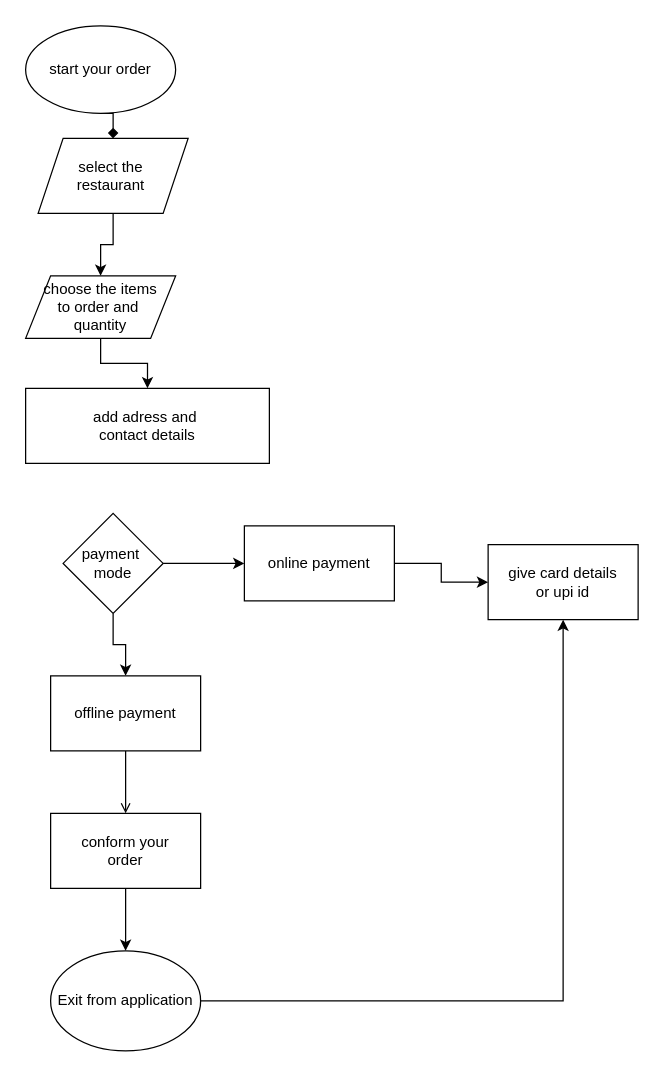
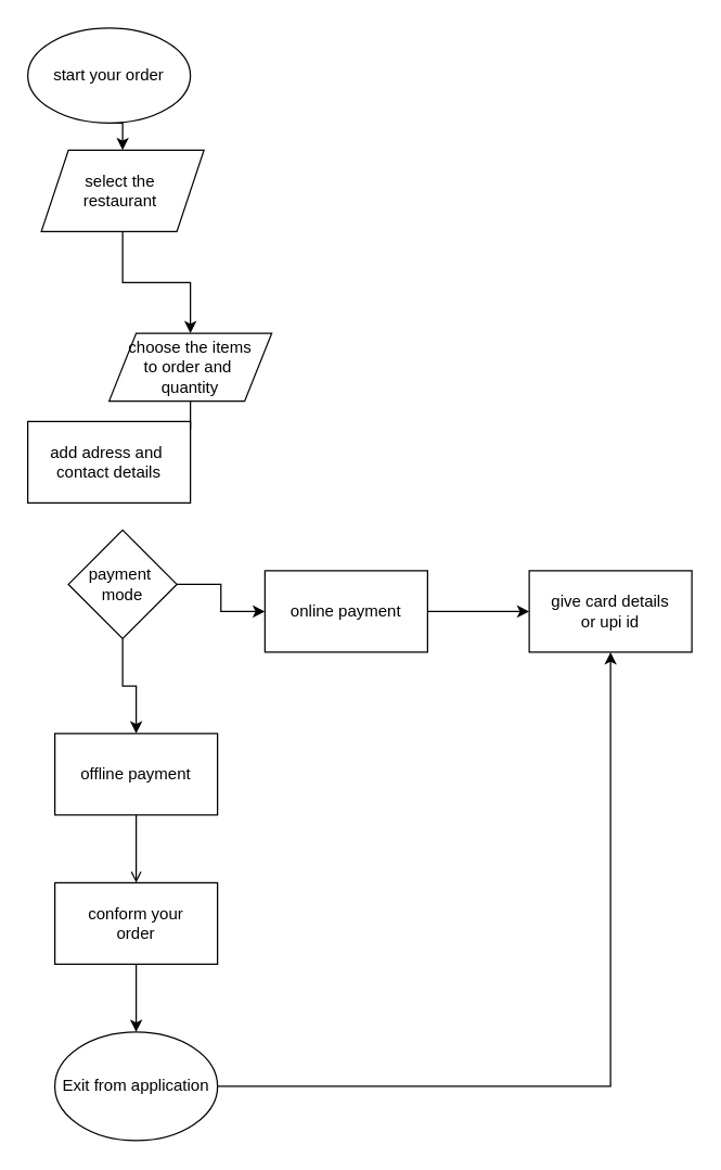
- <mxCell id="2" style="edgeStyle=orthogonalEdgeStyle;rounded=0;orthogonalLoop=1;jettySize=auto;html=1;exitX=0.5;exitY=1;exitDx=0;exitDy=0;entryX=0.5;entryY=0;entryDx=0;entryDy=0;endArrow=diamond;" edge="1" parent="1" source="3" target="7"><mxGeometry relative="1" as="geometry" /></mxCell>
+ <mxCell id="2" style="edgeStyle=orthogonalEdgeStyle;rounded=0;orthogonalLoop=1;jettySize=auto;html=1;exitX=0.5;exitY=1;exitDx=0;exitDy=0;entryX=0.5;entryY=0;entryDx=0;entryDy=0;" edge="1" parent="1" source="3" target="7"><mxGeometry relative="1" as="geometry" /></mxCell>
- <mxCell id="5" value="choose the items&lt;div&gt;to order and&amp;nbsp;&lt;/div&gt;&lt;div&gt;quantity&lt;/div&gt;" style="shape=parallelogram;perimeter=parallelogramPerimeter;whiteSpace=wrap;html=1;fixedSize=1;" vertex="1" parent="1"><mxGeometry x="20" y="220" width="120" height="50" as="geometry" /></mxCell>
+ <mxCell id="5" value="choose the items&lt;div&gt;to order and&amp;nbsp;&lt;/div&gt;&lt;div&gt;quantity&lt;/div&gt;" style="shape=parallelogram;perimeter=parallelogramPerimeter;whiteSpace=wrap;html=1;fixedSize=1;" vertex="1" parent="1"><mxGeometry x="80" y="245" width="120" height="50" as="geometry" /></mxCell>
- <mxCell id="16" value="add adress and&amp;nbsp;&lt;div&gt;contact details&lt;/div&gt;" style="rounded=0;whiteSpace=wrap;html=1;" vertex="1" parent="1"><mxGeometry x="20" y="310" width="195" height="60" as="geometry" /></mxCell>
+ <mxCell id="16" value="add adress and&amp;nbsp;&lt;div&gt;contact details&lt;/div&gt;" style="rounded=0;whiteSpace=wrap;html=1;" vertex="1" parent="1"><mxGeometry x="20" y="310" width="120" height="60" as="geometry" /></mxCell>
- <mxCell id="10" value="payment&amp;nbsp;&lt;div&gt;mode&lt;/div&gt;" style="rhombus;whiteSpace=wrap;html=1;" vertex="1" parent="1"><mxGeometry x="50" y="410" width="80" height="80" as="geometry" /></mxCell>
+ <mxCell id="10" value="payment&amp;nbsp;&lt;div&gt;mode&lt;/div&gt;" style="rhombus;whiteSpace=wrap;html=1;" vertex="1" parent="1"><mxGeometry x="50" y="390" width="80" height="80" as="geometry" /></mxCell>
- <mxCell id="15" value="give card details&lt;div&gt;or upi id&lt;/div&gt;" style="rounded=0;whiteSpace=wrap;html=1;" vertex="1" parent="1"><mxGeometry x="390" y="435" width="120" height="60" as="geometry" /></mxCell>
+ <mxCell id="15" value="give card details&lt;div&gt;or upi id&lt;/div&gt;" style="rounded=0;whiteSpace=wrap;html=1;" vertex="1" parent="1"><mxGeometry x="390" y="420" width="120" height="60" as="geometry" /></mxCell>
